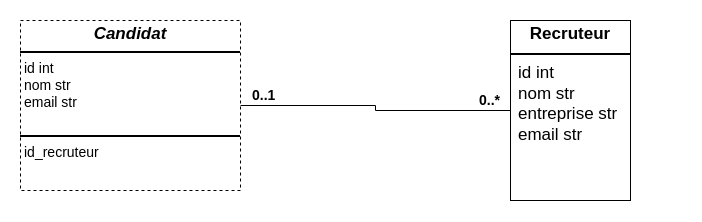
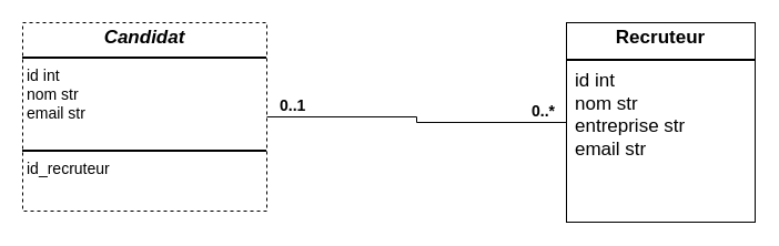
- <mxCell id="2" value="&lt;p style=&quot;margin: 4px 0px 0px; text-align: center;&quot;&gt;&lt;b&gt;Recruteur&lt;/b&gt;&lt;/p&gt;&lt;hr style=&quot;border-style:solid;&quot;&gt;&lt;p style=&quot;margin:0px;margin-left:8px;&quot;&gt;id int&lt;/p&gt;&lt;p style=&quot;margin:0px;margin-left:8px;&quot;&gt;nom str&lt;/p&gt;&lt;p style=&quot;margin:0px;margin-left:8px;&quot;&gt;entreprise str&lt;/p&gt;&lt;p style=&quot;margin:0px;margin-left:8px;&quot;&gt;email str&lt;/p&gt;" style="verticalAlign=top;align=left;overflow=fill;html=1;whiteSpace=wrap;fontSize=17;" parent="1" vertex="1"><mxGeometry x="510" y="20" width="120" height="180" as="geometry" /></mxCell>
+ <mxCell id="2" value="&lt;p style=&quot;margin: 4px 0px 0px; text-align: center;&quot;&gt;&lt;b&gt;Recruteur&lt;/b&gt;&lt;/p&gt;&lt;hr style=&quot;border-style:solid;&quot;&gt;&lt;p style=&quot;margin:0px;margin-left:8px;&quot;&gt;id int&lt;/p&gt;&lt;p style=&quot;margin:0px;margin-left:8px;&quot;&gt;nom str&lt;/p&gt;&lt;p style=&quot;margin:0px;margin-left:8px;&quot;&gt;entreprise str&lt;/p&gt;&lt;p style=&quot;margin:0px;margin-left:8px;&quot;&gt;email str&lt;/p&gt;" style="verticalAlign=top;align=left;overflow=fill;html=1;whiteSpace=wrap;fontSize=17;" parent="1" vertex="1"><mxGeometry x="510" y="20" width="170" height="180" as="geometry" /></mxCell>
